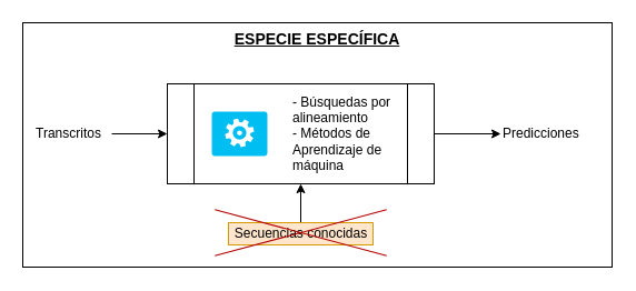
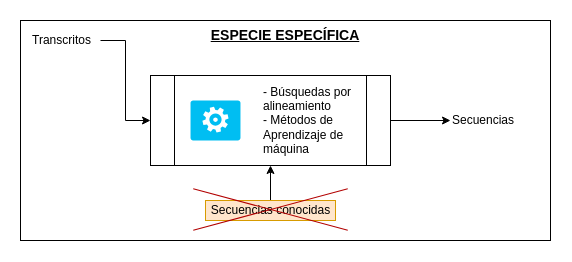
- <mxCell id="6" value="Transcritos" style="text;html=1;resizable=0;points=[];autosize=1;align=left;verticalAlign=top;spacingTop=-4;" vertex="1" parent="1"><mxGeometry x="30" y="110" width="70" height="20" as="geometry" /></mxCell>
+ <mxCell id="6" value="Transcritos" style="text;html=1;resizable=0;points=[];autosize=1;align=left;verticalAlign=top;spacingTop=-4;" vertex="1" parent="1"><mxGeometry x="30" y="30" width="70" height="20" as="geometry" /></mxCell>
- <mxCell id="10" value="Predicciones" style="text;html=1;resizable=0;points=[];autosize=1;align=left;verticalAlign=top;spacingTop=-4;" vertex="1" parent="1"><mxGeometry x="450" y="110" width="80" height="20" as="geometry" /></mxCell>
+ <mxCell id="10" value="Secuencias" style="text;html=1;resizable=0;points=[];autosize=1;align=left;verticalAlign=top;spacingTop=-4;" vertex="1" parent="1"><mxGeometry x="450" y="110" width="80" height="20" as="geometry" /></mxCell>
